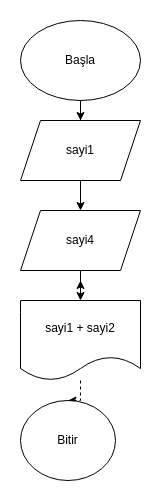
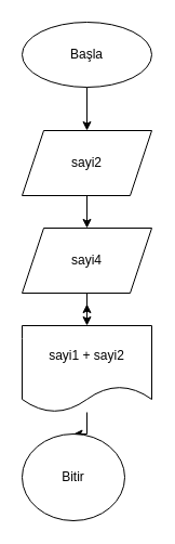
- <mxCell id="3" value="Başla&lt;br&gt;" style="ellipse;whiteSpace=wrap;html=1;" vertex="1" parent="1"><mxGeometry x="20" y="20" width="120" height="80" as="geometry" /></mxCell>
+ <mxCell id="3" value="Başla&lt;br&gt;" style="ellipse;whiteSpace=wrap;html=1;" vertex="1" parent="1"><mxGeometry x="20" y="20" width="120" height="60" as="geometry" /></mxCell>
- <mxCell id="5" value="sayi1" style="shape=parallelogram;perimeter=parallelogramPerimeter;whiteSpace=wrap;html=1;fixedSize=1;" vertex="1" parent="1"><mxGeometry x="20" y="120" width="120" height="60" as="geometry" /></mxCell>
+ <mxCell id="5" value="sayi2" style="shape=parallelogram;perimeter=parallelogramPerimeter;whiteSpace=wrap;html=1;fixedSize=1;" vertex="1" parent="1"><mxGeometry x="20" y="120" width="120" height="60" as="geometry" /></mxCell>
- <mxCell id="7" style="edgeStyle=orthogonalEdgeStyle;rounded=0;orthogonalLoop=1;jettySize=auto;html=1;dashed=1;" edge="1" parent="1" source="8" target="11"><mxGeometry relative="1" as="geometry" /></mxCell>
+ <mxCell id="7" style="edgeStyle=orthogonalEdgeStyle;rounded=0;orthogonalLoop=1;jettySize=auto;html=1;" edge="1" parent="1" source="8" target="11"><mxGeometry relative="1" as="geometry" /></mxCell>
